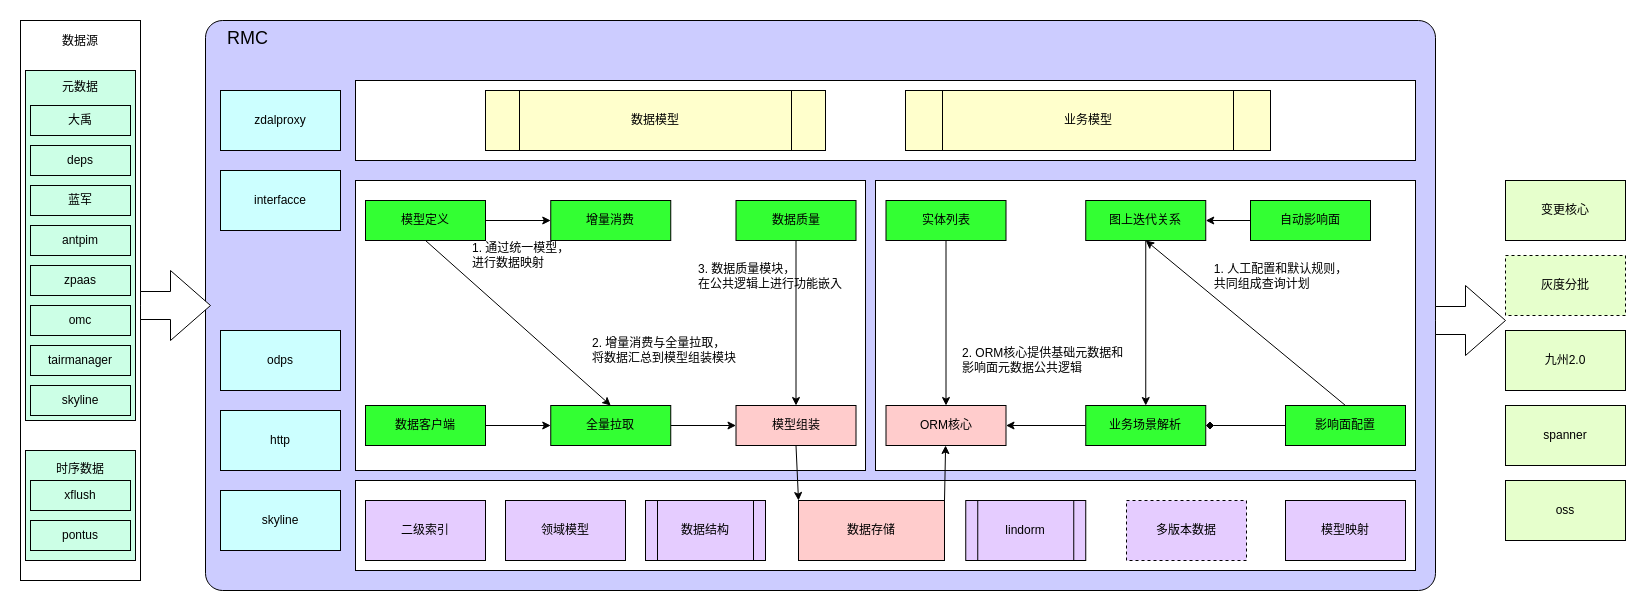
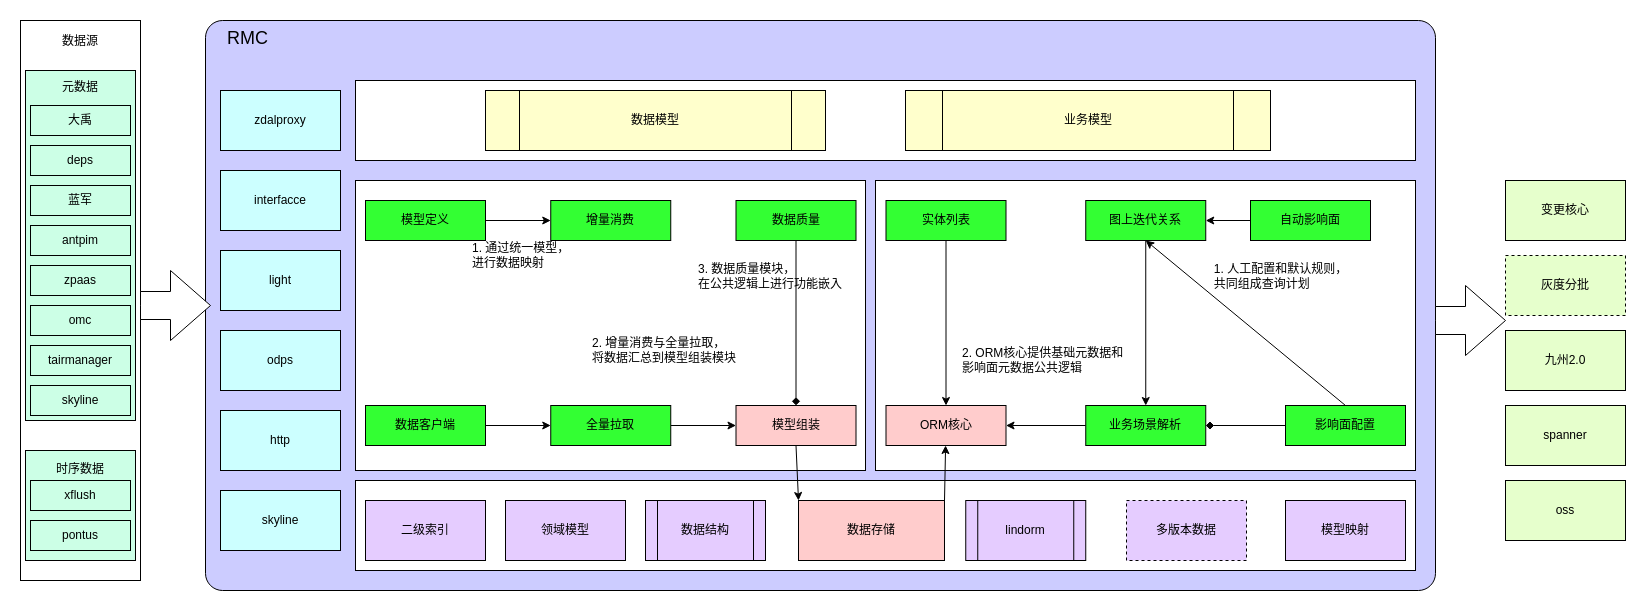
+ <mxCell id="61" value="light" style="rounded=0;whiteSpace=wrap;html=1;fillColor=#CCFFFF;" parent="1" vertex="1"><mxGeometry x="220" y="250" width="120" height="60" as="geometry" /></mxCell>
- <mxCell id="20" style="rounded=0;orthogonalLoop=1;jettySize=auto;html=1;exitX=0.5;exitY=1;exitDx=0;exitDy=0;entryX=0.5;entryY=0;entryDx=0;entryDy=0;" parent="1" source="22" target="27" edge="1"><mxGeometry relative="1" as="geometry" /></mxCell>
- <mxCell id="47" style="edgeStyle=orthogonalEdgeStyle;rounded=0;orthogonalLoop=1;jettySize=auto;html=1;exitX=0.5;exitY=1;exitDx=0;exitDy=0;" parent="1" source="48" target="29" edge="1"><mxGeometry relative="1" as="geometry" /></mxCell>
+ <mxCell id="47" style="edgeStyle=orthogonalEdgeStyle;rounded=0;orthogonalLoop=1;jettySize=auto;html=1;exitX=0.5;exitY=1;exitDx=0;exitDy=0;endArrow=diamond;" parent="1" source="48" target="29" edge="1"><mxGeometry relative="1" as="geometry" /></mxCell>
